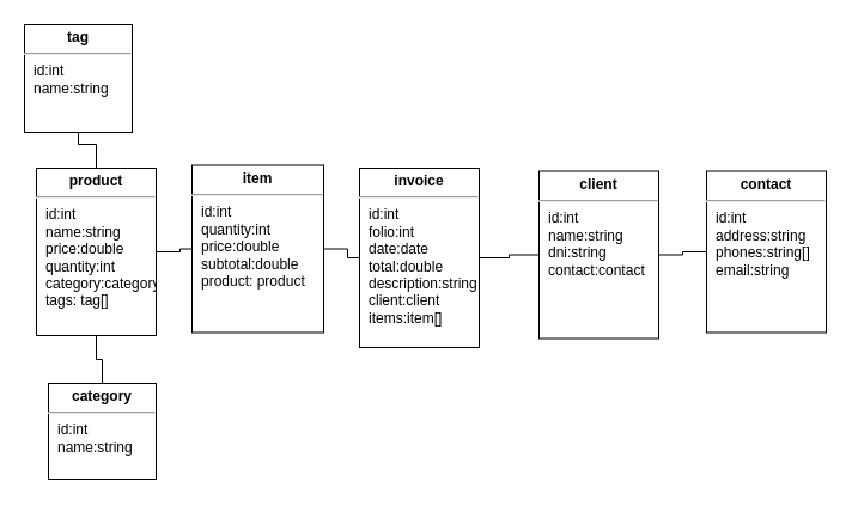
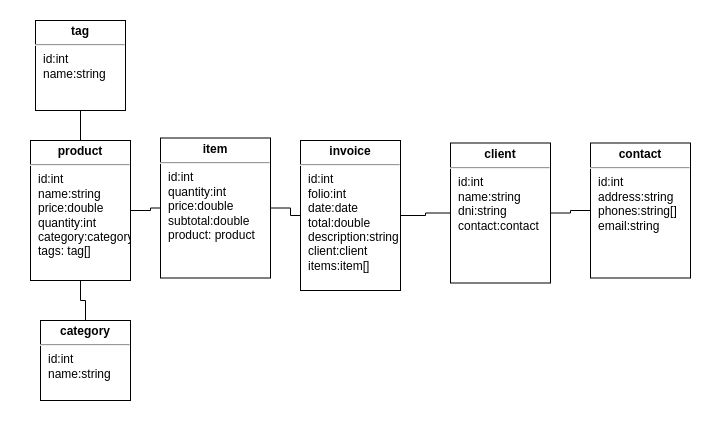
- <mxCell id="6" value="&lt;p style=&quot;margin: 4px 0px 0px; text-align: center;&quot;&gt;&lt;b&gt;tag&lt;/b&gt;&lt;/p&gt;&lt;hr&gt;&lt;p style=&quot;margin:0px;margin-left:8px;&quot;&gt;id:int&lt;/p&gt;&lt;p style=&quot;margin:0px;margin-left:8px;&quot;&gt;name:string&lt;/p&gt;" style="verticalAlign=top;align=left;overflow=fill;fontSize=12;fontFamily=Helvetica;html=1;" parent="1" vertex="1"><mxGeometry x="20" y="20" width="90" height="90" as="geometry" /></mxCell>
+ <mxCell id="6" value="&lt;p style=&quot;margin: 4px 0px 0px; text-align: center;&quot;&gt;&lt;b&gt;tag&lt;/b&gt;&lt;/p&gt;&lt;hr&gt;&lt;p style=&quot;margin:0px;margin-left:8px;&quot;&gt;id:int&lt;/p&gt;&lt;p style=&quot;margin:0px;margin-left:8px;&quot;&gt;name:string&lt;/p&gt;" style="verticalAlign=top;align=left;overflow=fill;fontSize=12;fontFamily=Helvetica;html=1;" parent="1" vertex="1"><mxGeometry x="35" y="20" width="90" height="90" as="geometry" /></mxCell>
